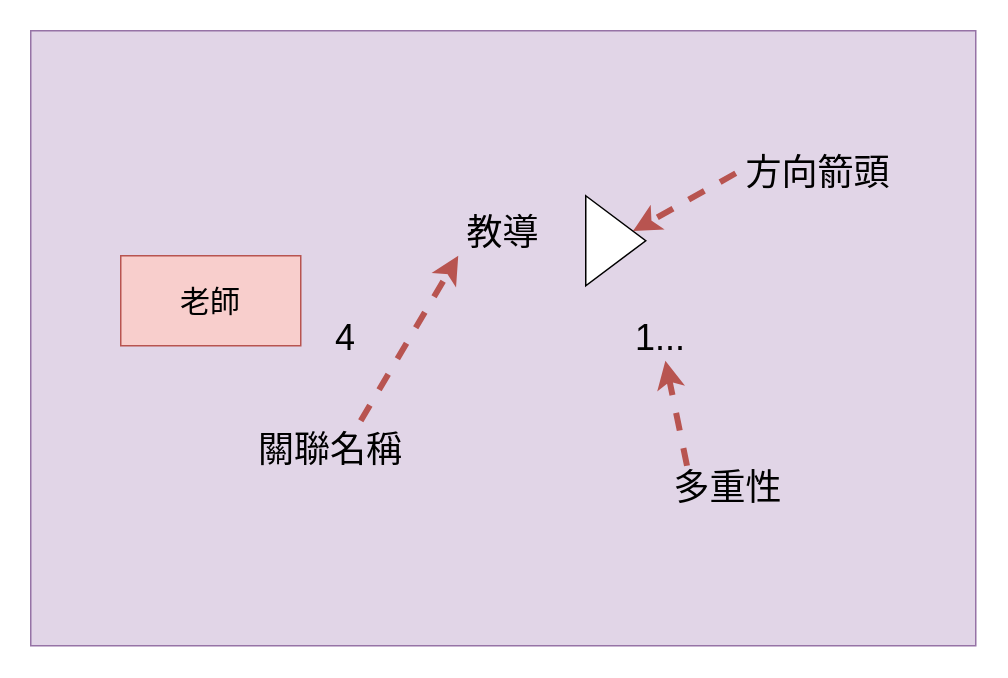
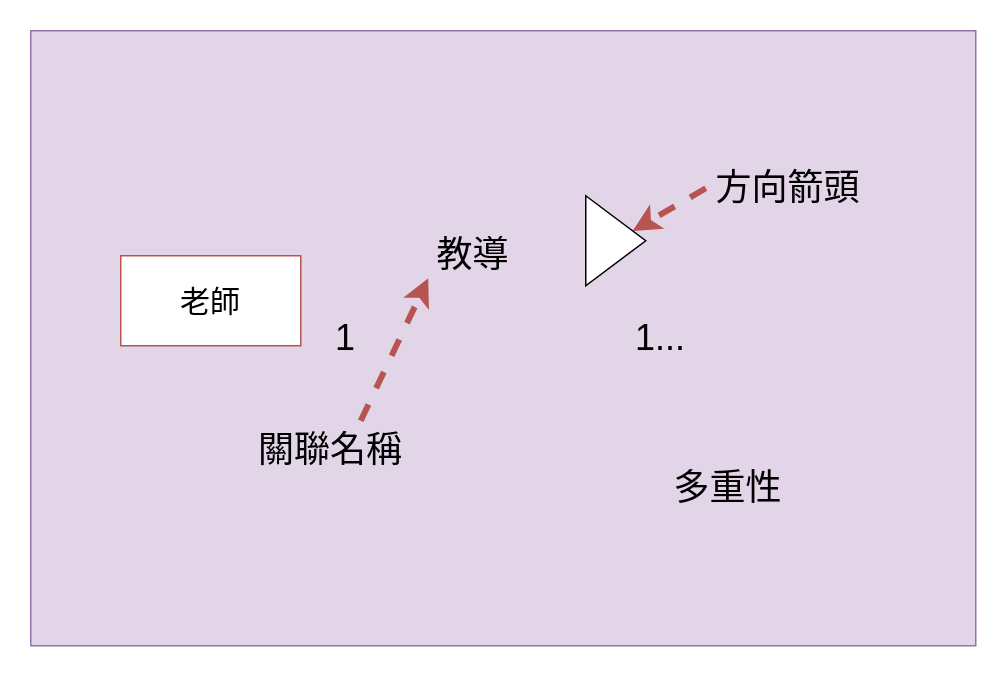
- <mxCell id="9" value="方向箭頭" style="text;strokeColor=none;align=center;fillColor=none;html=1;verticalAlign=middle;whiteSpace=wrap;rounded=0;fontSize=24;fontColor=#000000;" vertex="1" parent="1"><mxGeometry x="490" y="100" width="110" height="30" as="geometry" /></mxCell>
+ <mxCell id="9" value="方向箭頭" style="text;strokeColor=none;align=center;fillColor=none;html=1;verticalAlign=middle;whiteSpace=wrap;rounded=0;fontSize=24;fontColor=#000000;" vertex="1" parent="1"><mxGeometry x="470" y="110" width="110" height="30" as="geometry" /></mxCell>
- <mxCell id="4" value="&lt;font style=&quot;font-size: 24px;&quot;&gt;教導&lt;/font&gt;" style="text;strokeColor=none;align=center;fillColor=none;html=1;verticalAlign=middle;whiteSpace=wrap;rounded=0;fontSize=20;fontColor=#000000;" vertex="1" parent="1"><mxGeometry x="305" y="140" width="60" height="30" as="geometry" /></mxCell>
+ <mxCell id="4" value="&lt;font style=&quot;font-size: 24px;&quot;&gt;教導&lt;/font&gt;" style="text;strokeColor=none;align=center;fillColor=none;html=1;verticalAlign=middle;whiteSpace=wrap;rounded=0;fontSize=20;fontColor=#000000;" vertex="1" parent="1"><mxGeometry x="285" y="155" width="60" height="30" as="geometry" /></mxCell>
- <mxCell id="3" value="&lt;font color=&quot;#000000&quot; style=&quot;font-size: 20px;&quot;&gt;老師&lt;/font&gt;" style="rounded=0;whiteSpace=wrap;html=1;fillColor=#f8cecc;strokeColor=#b85450;" vertex="1" parent="1"><mxGeometry x="80" y="170" width="120" height="60" as="geometry" /></mxCell>
+ <mxCell id="3" value="&lt;font color=&quot;#000000&quot; style=&quot;font-size: 20px;&quot;&gt;老師&lt;/font&gt;" style="rounded=0;whiteSpace=wrap;html=1;fillColor=#ffffff;strokeColor=#b85450;" vertex="1" parent="1"><mxGeometry x="80" y="170" width="120" height="60" as="geometry" /></mxCell>
- <mxCell id="10" value="4" style="text;strokeColor=none;align=center;fillColor=none;html=1;verticalAlign=middle;whiteSpace=wrap;rounded=0;fontSize=24;fontColor=#000000;" vertex="1" parent="1"><mxGeometry x="200" y="210" width="60" height="30" as="geometry" /></mxCell>
+ <mxCell id="10" value="1" style="text;strokeColor=none;align=center;fillColor=none;html=1;verticalAlign=middle;whiteSpace=wrap;rounded=0;fontSize=24;fontColor=#000000;" vertex="1" parent="1"><mxGeometry x="200" y="210" width="60" height="30" as="geometry" /></mxCell>
- <mxCell id="6" style="edgeStyle=none;html=1;exitX=0.25;exitY=0;exitDx=0;exitDy=0;dashed=1;strokeColor=#b85450;strokeWidth=4;fontSize=24;fontColor=#000000;fillColor=#f8cecc;" edge="1" parent="1" source="7" target="11"><mxGeometry relative="1" as="geometry" /></mxCell>
